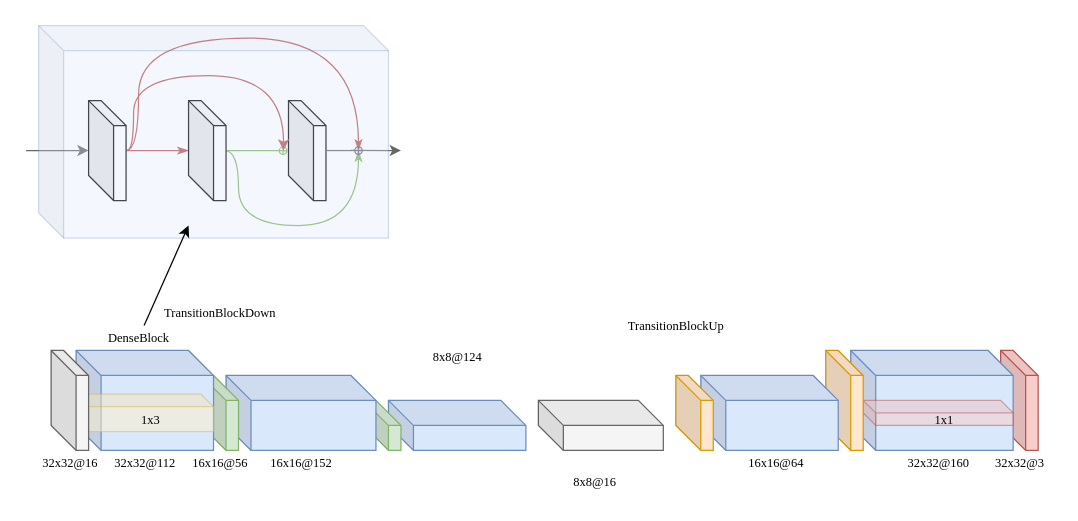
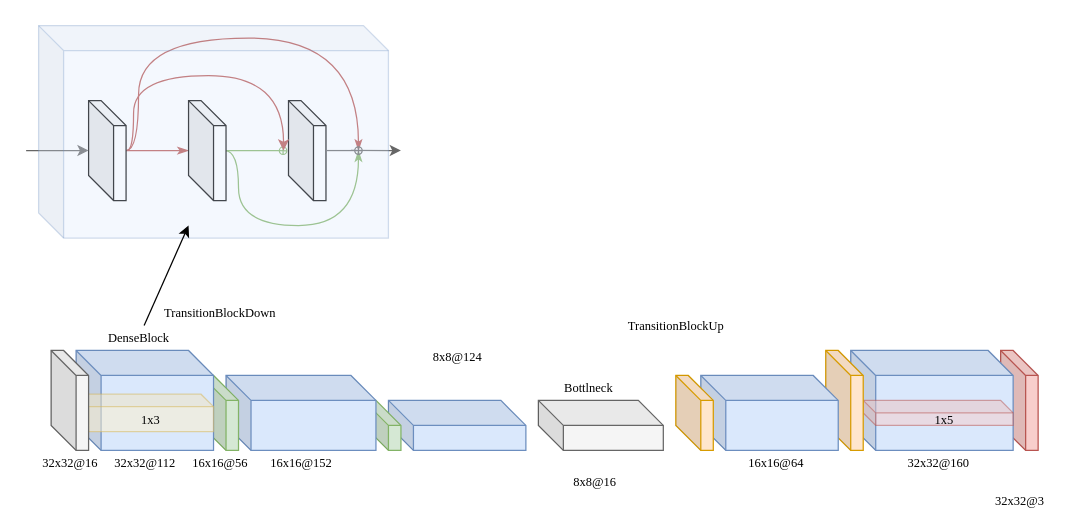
+ <mxCell id="18" value="Bottlneck" style="text;html=1;align=center;verticalAlign=middle;resizable=0;points=[];autosize=1;fontFamily=Times New Roman;fontSize=10;" parent="1" vertex="1"><mxGeometry x="445" y="300" width="50" height="20" as="geometry" /></mxCell>
- <mxCell id="6" value="&lt;font face=&quot;Times New Roman&quot; style=&quot;font-size: 10px&quot;&gt;1x1&lt;/font&gt;" style="shape=cube;whiteSpace=wrap;html=1;boundedLbl=1;backgroundOutline=1;darkOpacity=0.05;darkOpacity2=0.1;size=10;fillColor=#f8cecc;strokeColor=#b85450;opacity=50;" parent="1" vertex="1"><mxGeometry x="690" y="320" width="120" height="20" as="geometry" /></mxCell>
+ <mxCell id="6" value="&lt;font face=&quot;Times New Roman&quot; style=&quot;font-size: 10px&quot;&gt;1x5&lt;/font&gt;" style="shape=cube;whiteSpace=wrap;html=1;boundedLbl=1;backgroundOutline=1;darkOpacity=0.05;darkOpacity2=0.1;size=10;fillColor=#f8cecc;strokeColor=#b85450;opacity=50;" parent="1" vertex="1"><mxGeometry x="690" y="320" width="120" height="20" as="geometry" /></mxCell>
- <mxCell id="29" value="32x32@3" style="text;html=1;align=center;verticalAlign=middle;resizable=0;points=[];autosize=1;fontSize=10;fontFamily=Times New Roman;" parent="1" vertex="1"><mxGeometry x="790" y="360" width="50" height="20" as="geometry" /></mxCell>
+ <mxCell id="29" value="32x32@3" style="text;html=1;align=center;verticalAlign=middle;resizable=0;points=[];autosize=1;fontSize=10;fontFamily=Times New Roman;" parent="1" vertex="1"><mxGeometry x="790" y="390" width="50" height="20" as="geometry" /></mxCell>
